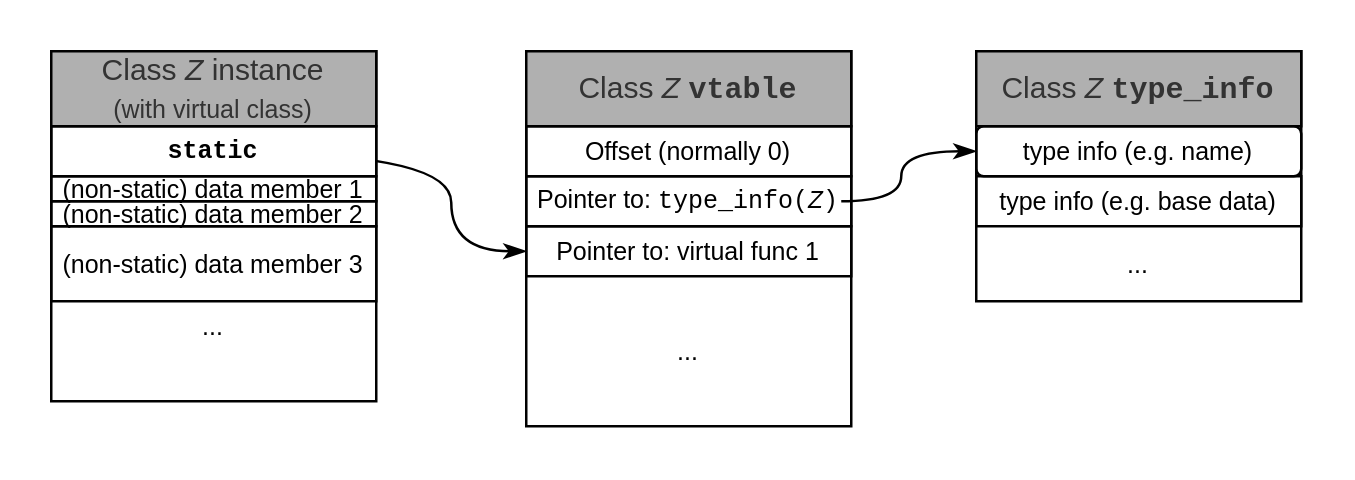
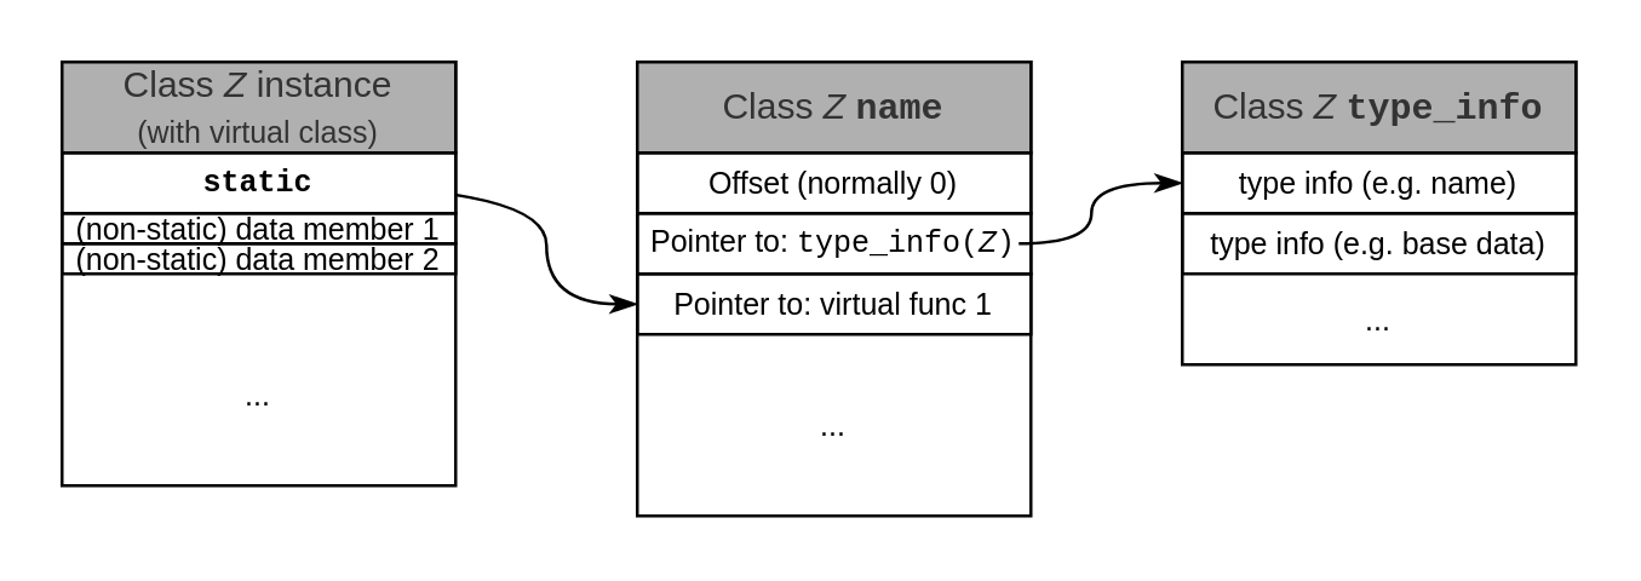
- <mxCell id="8" value="&lt;p&gt;Class &lt;i&gt;Z&lt;/i&gt; &lt;b&gt;&lt;font face=&quot;Courier New&quot;&gt;vtable&lt;/font&gt;&lt;/b&gt;&lt;/p&gt;" style="text;html=1;strokeColor=default;fillColor=#B0B0B0;align=center;verticalAlign=middle;whiteSpace=wrap;rounded=0;fontColor=#333333;" vertex="1" parent="1"><mxGeometry x="210" y="20" width="130" height="30" as="geometry" /></mxCell>
+ <mxCell id="8" value="&lt;p&gt;Class &lt;i&gt;Z&lt;/i&gt; &lt;b&gt;&lt;font face=&quot;Courier New&quot;&gt;name&lt;/font&gt;&lt;/b&gt;&lt;/p&gt;" style="text;html=1;strokeColor=default;fillColor=#B0B0B0;align=center;verticalAlign=middle;whiteSpace=wrap;rounded=0;fontColor=#333333;" vertex="1" parent="1"><mxGeometry x="210" y="20" width="130" height="30" as="geometry" /></mxCell>
- <mxCell id="15" value="type info (e.g. name)" style="whiteSpace=wrap;html=1;fontSize=10;fillColor=none;fontFamily=Helvetica;container=0;rounded=1;" vertex="1" parent="1"><mxGeometry x="390" y="50" width="130" height="20" as="geometry" /></mxCell>
+ <mxCell id="15" value="type info (e.g. name)" style="rounded=0;whiteSpace=wrap;html=1;fontSize=10;fillColor=none;fontFamily=Helvetica;container=0;" vertex="1" parent="1"><mxGeometry x="390" y="50" width="130" height="20" as="geometry" /></mxCell>
- <mxCell id="23" value="(non-static) data member 3" style="rounded=0;whiteSpace=wrap;html=1;fontFamily=Helvetica;fontSize=10;fillColor=none;" vertex="1" parent="1"><mxGeometry x="20" y="90" width="130" height="30" as="geometry" /></mxCell>
